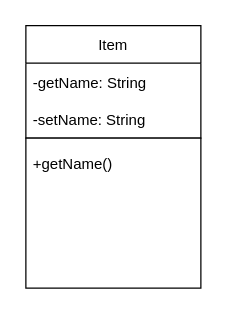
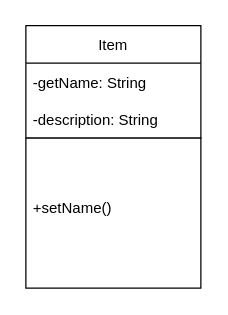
- <mxCell id="5" value="-setName: String" style="text;strokeColor=none;fillColor=none;align=left;verticalAlign=middle;spacingLeft=4;spacingRight=4;overflow=hidden;points=[[0,0.5],[1,0.5]];portConstraint=eastwest;rotatable=0;rounded=0;" parent="3" vertex="1"><mxGeometry y="60" width="140" height="30" as="geometry" /></mxCell>
+ <mxCell id="5" value="-description: String" style="text;strokeColor=none;fillColor=none;align=left;verticalAlign=middle;spacingLeft=4;spacingRight=4;overflow=hidden;points=[[0,0.5],[1,0.5]];portConstraint=eastwest;rotatable=0;rounded=0;" parent="3" vertex="1"><mxGeometry y="60" width="140" height="30" as="geometry" /></mxCell>
- <mxCell id="7" value="+getName()" style="text;strokeColor=none;fillColor=none;align=left;verticalAlign=middle;spacingLeft=4;spacingRight=4;overflow=hidden;points=[[0,0.5],[1,0.5]];portConstraint=eastwest;rotatable=0;" vertex="1" parent="2"><mxGeometry y="90" width="140" height="40" as="geometry" /></mxCell>
+ <mxCell id="8" value="+setName()" style="text;strokeColor=none;fillColor=none;align=left;verticalAlign=middle;spacingLeft=4;spacingRight=4;overflow=hidden;points=[[0,0.5],[1,0.5]];portConstraint=eastwest;rotatable=0;" vertex="1" parent="2"><mxGeometry y="130" width="80" height="30" as="geometry" /></mxCell>
